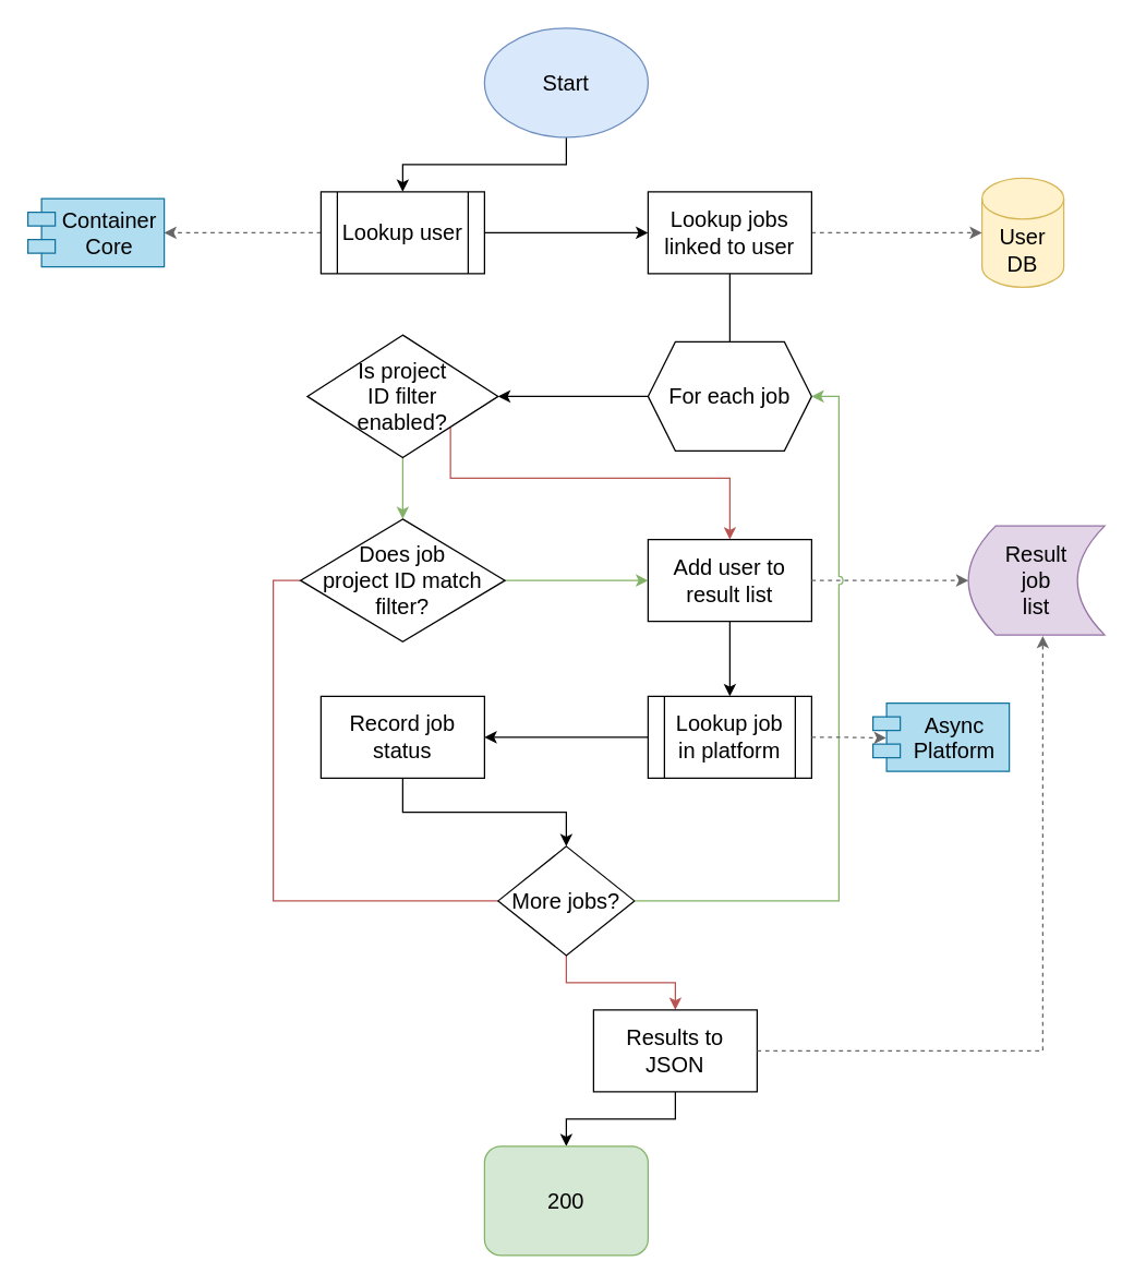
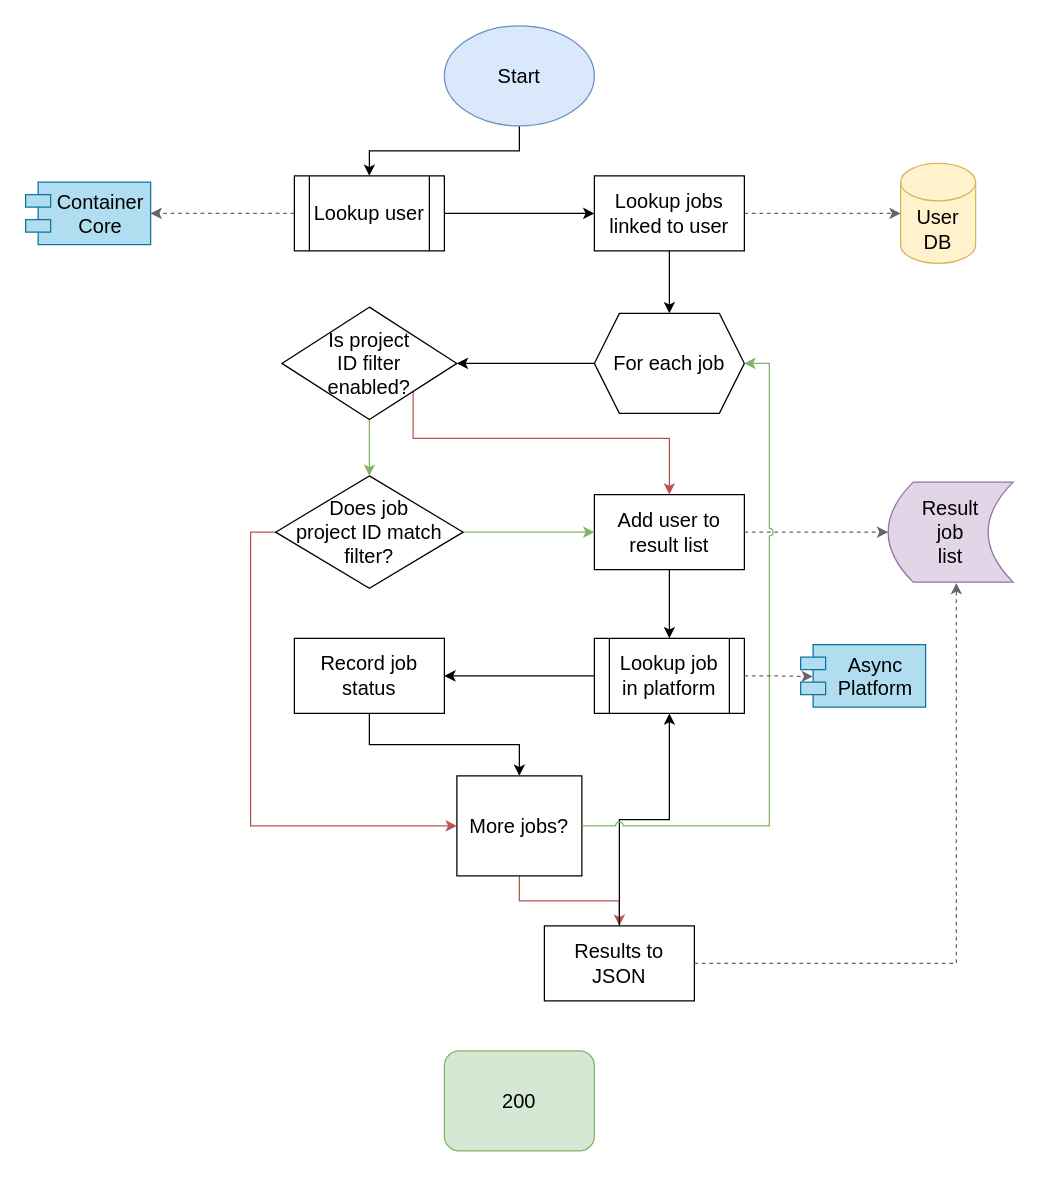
- <mxCell id="9" style="edgeStyle=orthogonalEdgeStyle;rounded=0;orthogonalLoop=1;jettySize=auto;html=1;exitX=0.5;exitY=1;exitDx=0;exitDy=0;entryX=0.5;entryY=0;entryDx=0;entryDy=0;strokeColor=#000000;fontSize=16;endArrow=none;" edge="1" parent="1" source="10" target="17"><mxGeometry relative="1" as="geometry" /></mxCell>
+ <mxCell id="9" style="edgeStyle=orthogonalEdgeStyle;rounded=0;orthogonalLoop=1;jettySize=auto;html=1;exitX=0.5;exitY=1;exitDx=0;exitDy=0;entryX=0.5;entryY=0;entryDx=0;entryDy=0;strokeColor=#000000;fontSize=16;" edge="1" parent="1" source="10" target="17"><mxGeometry relative="1" as="geometry" /></mxCell>
- <mxCell id="21" style="edgeStyle=orthogonalEdgeStyle;rounded=0;orthogonalLoop=1;jettySize=auto;html=1;exitX=0;exitY=0.5;exitDx=0;exitDy=0;entryX=0;entryY=0.5;entryDx=0;entryDy=0;strokeColor=#b85450;fontSize=16;fillColor=#f8cecc;endArrow=none;" edge="1" parent="1" source="22" target="24"><mxGeometry relative="1" as="geometry" /></mxCell>
+ <mxCell id="21" style="edgeStyle=orthogonalEdgeStyle;rounded=0;orthogonalLoop=1;jettySize=auto;html=1;exitX=0;exitY=0.5;exitDx=0;exitDy=0;entryX=0;entryY=0.5;entryDx=0;entryDy=0;strokeColor=#b85450;fontSize=16;fillColor=#f8cecc;" edge="1" parent="1" source="22" target="24"><mxGeometry relative="1" as="geometry" /></mxCell>
- <mxCell id="24" value="More jobs?" style="rhombus;whiteSpace=wrap;html=1;fontSize=16;" vertex="1" parent="1"><mxGeometry x="365" y="620" width="100" height="80" as="geometry" /></mxCell>
+ <mxCell id="24" value="More jobs?" style="whiteSpace=wrap;html=1;fontSize=16;rounded=0;" vertex="1" parent="1"><mxGeometry x="365" y="620" width="100" height="80" as="geometry" /></mxCell>
- <mxCell id="29" style="edgeStyle=orthogonalEdgeStyle;rounded=0;orthogonalLoop=1;jettySize=auto;html=1;entryX=0.5;entryY=0;entryDx=0;entryDy=0;strokeColor=#000000;fontSize=16;" edge="1" parent="1" source="30" target="31"><mxGeometry relative="1" as="geometry" /></mxCell>
+ <mxCell id="29" style="edgeStyle=orthogonalEdgeStyle;rounded=0;orthogonalLoop=1;jettySize=auto;html=1;strokeColor=#000000;fontSize=16;" edge="1" parent="1" source="30" target="26"><mxGeometry relative="1" as="geometry" /></mxCell>
